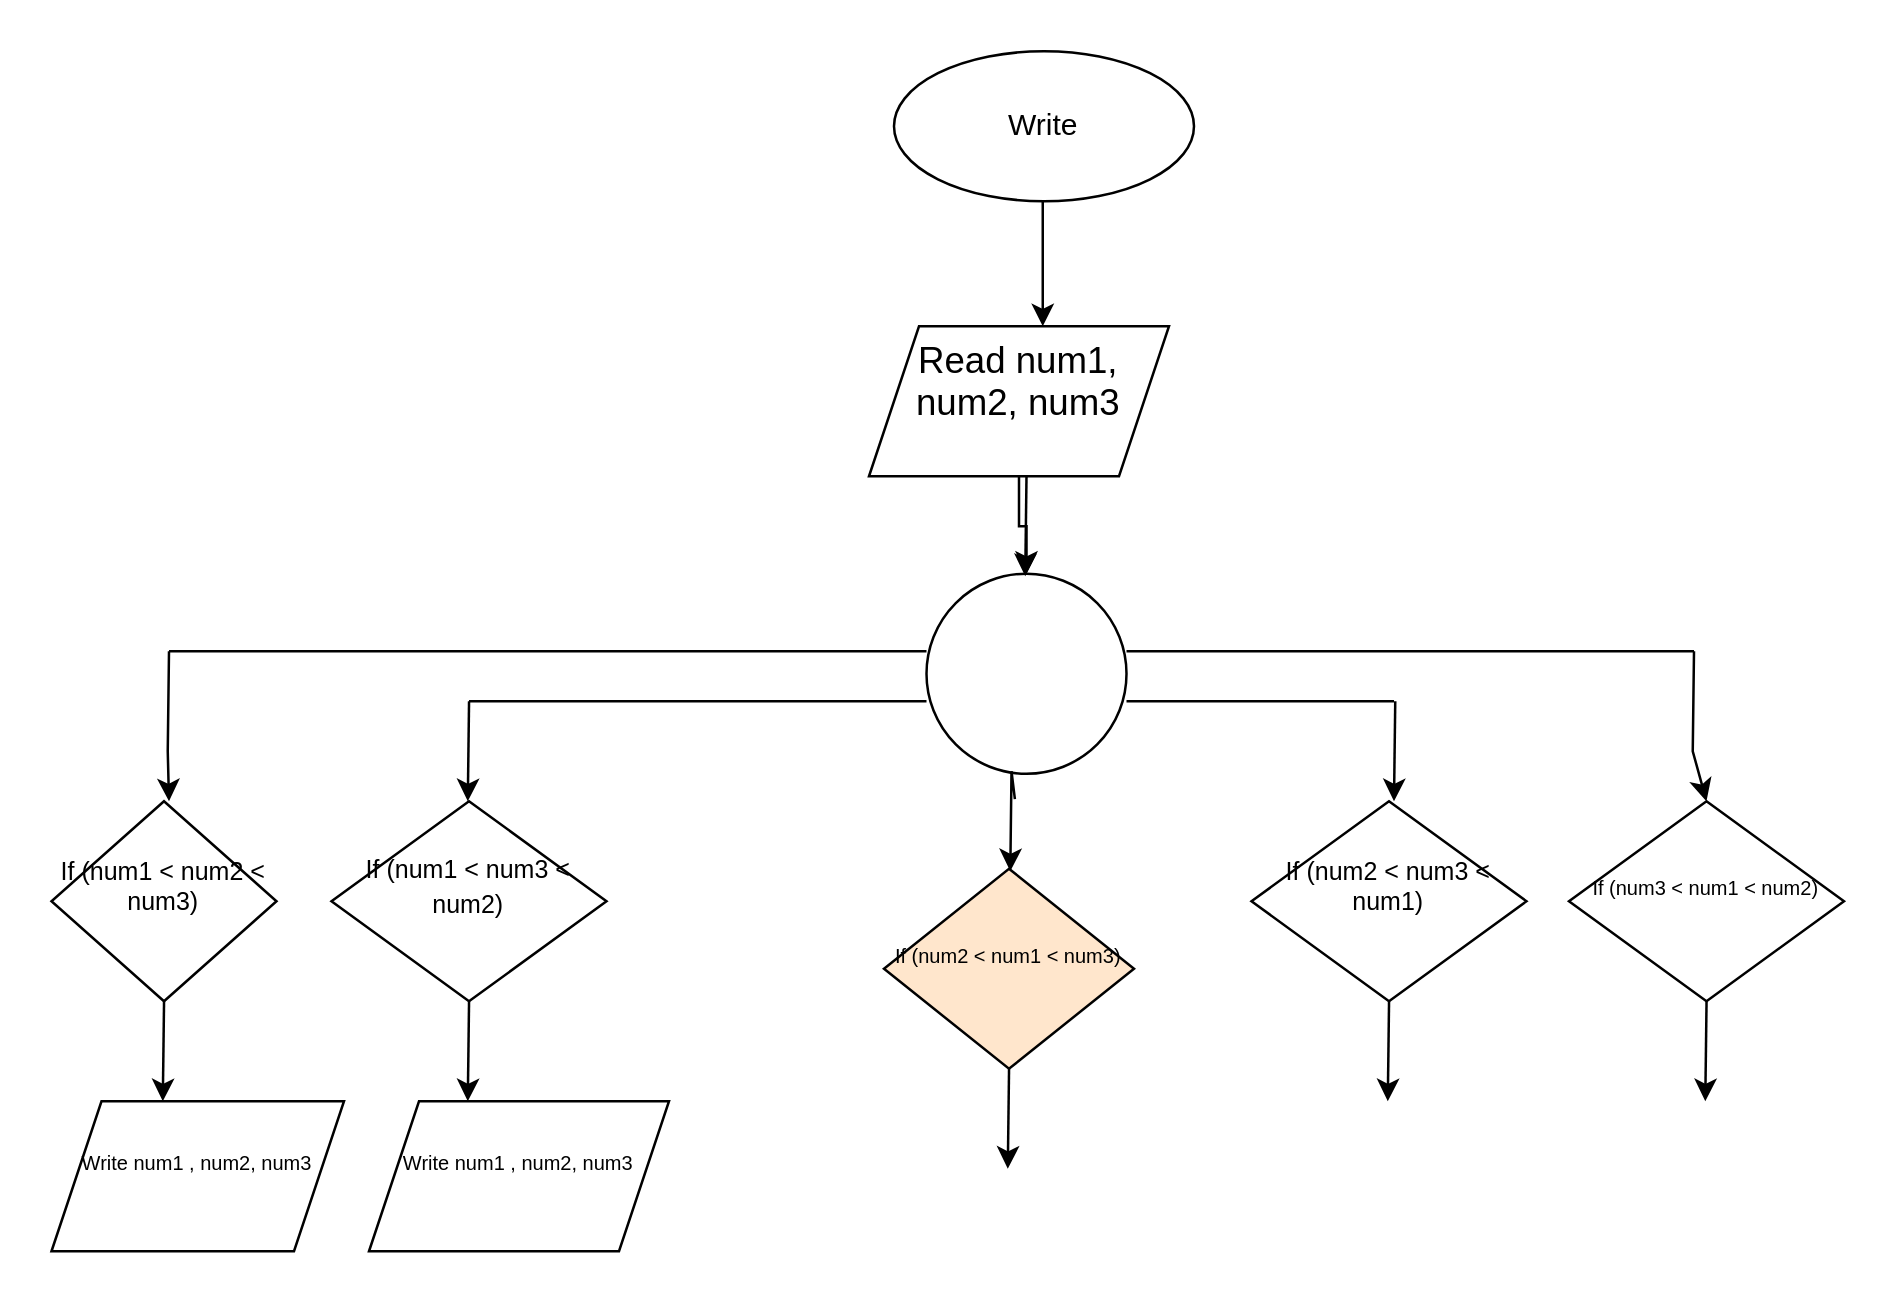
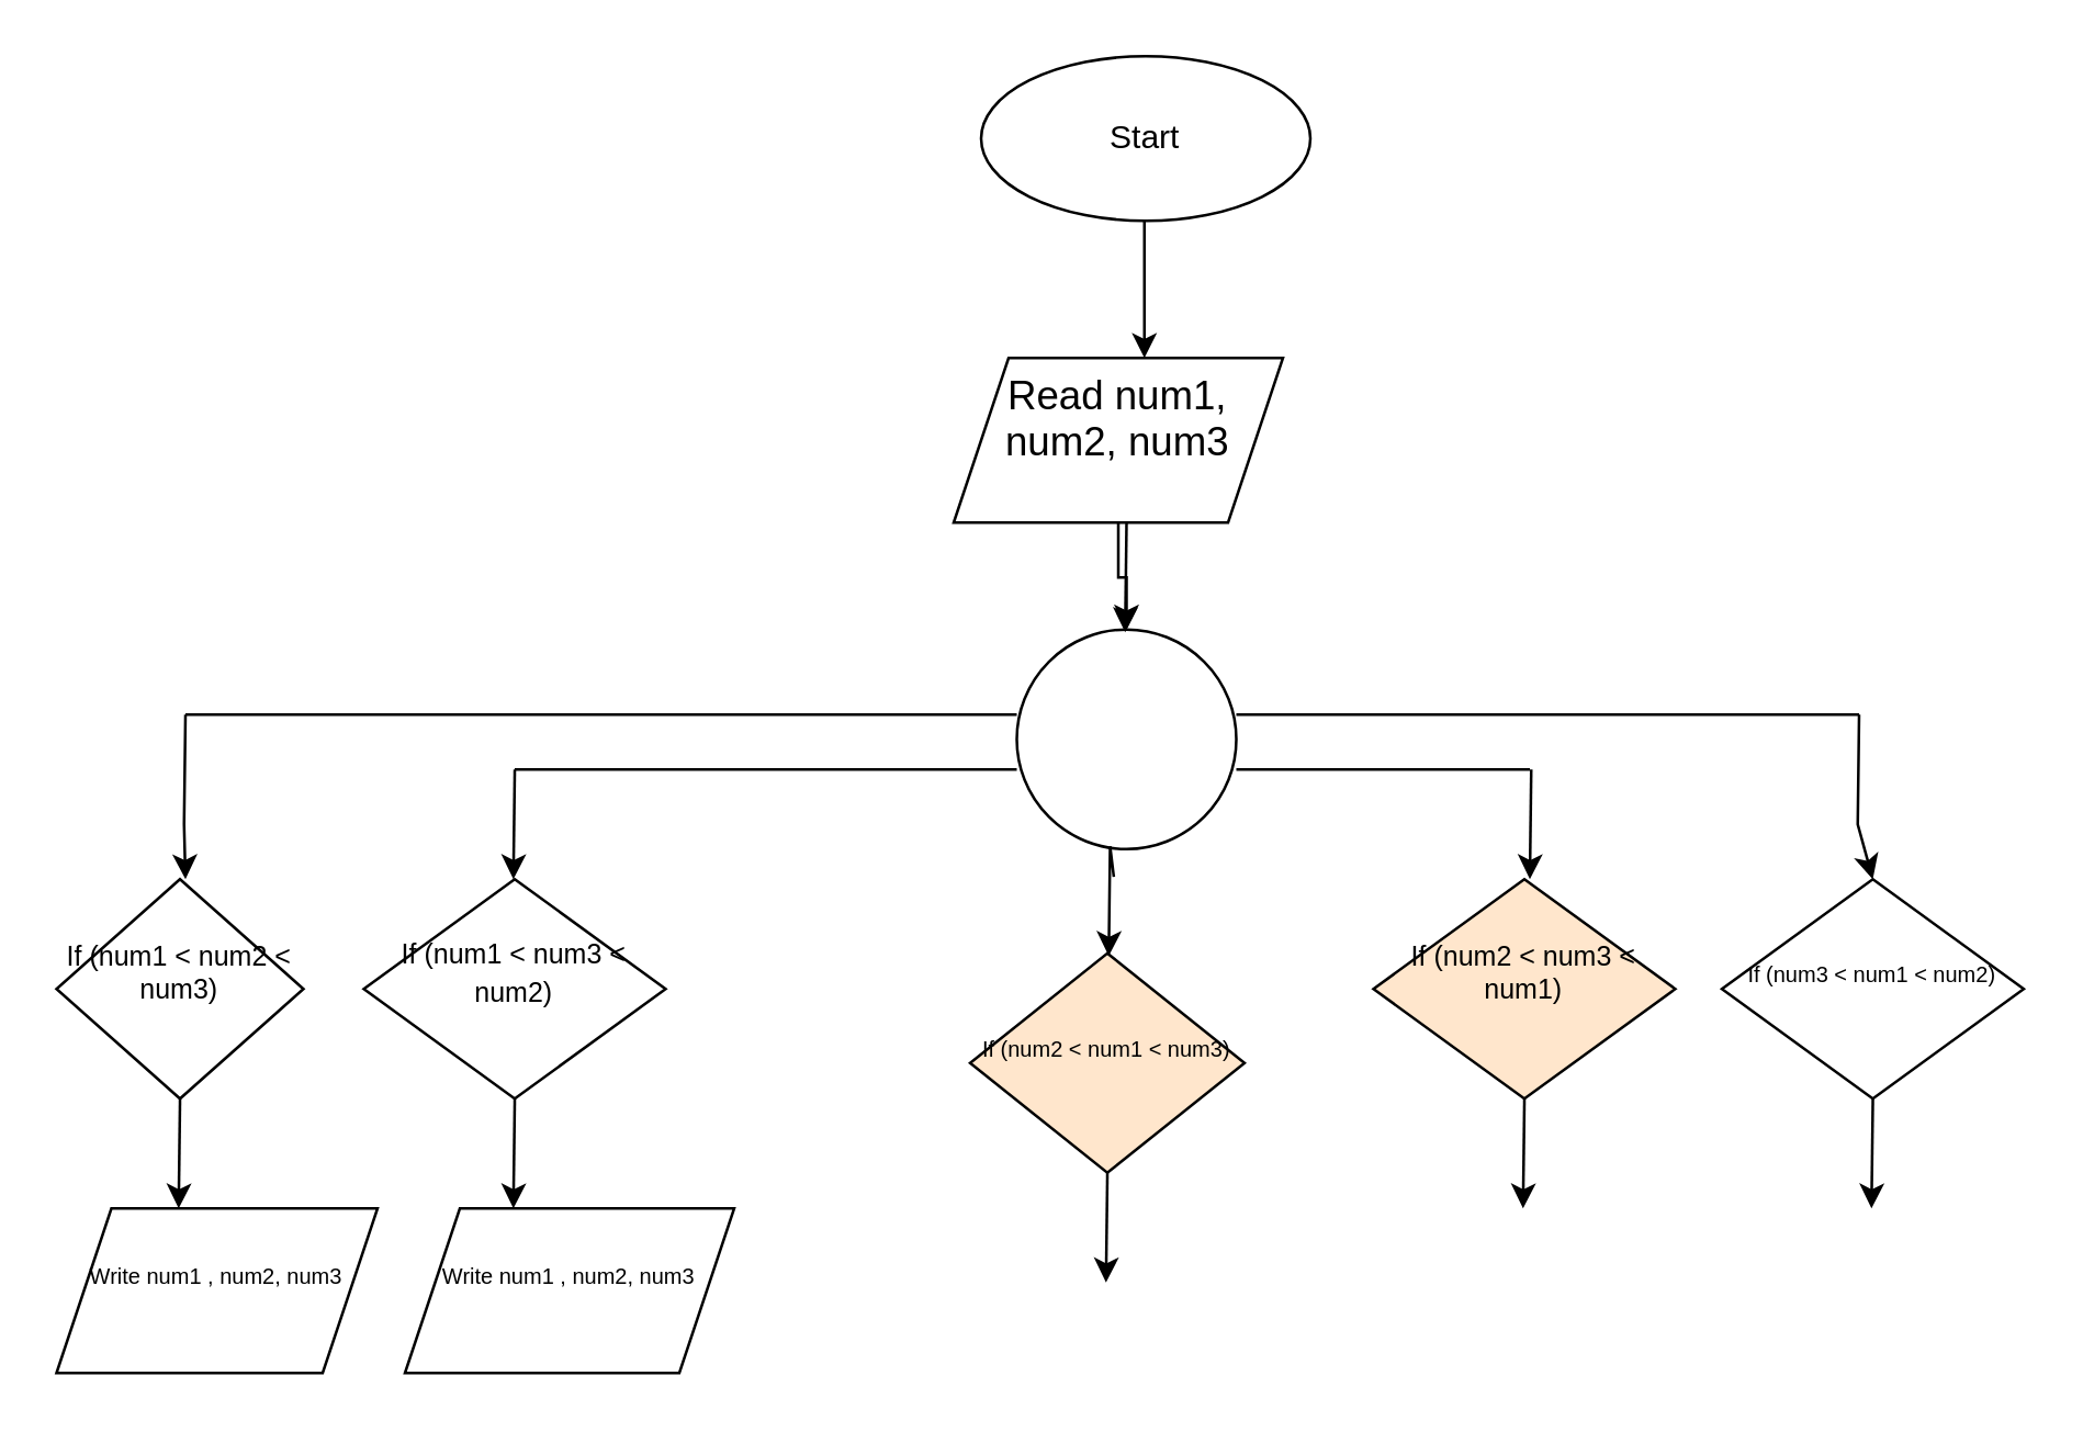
- <mxCell id="2" value="Write" style="ellipse;whiteSpace=wrap;html=1;" vertex="1" parent="1"><mxGeometry x="357" width="120" height="60" as="geometry" y="20" /></mxCell>
+ <mxCell id="2" value="Start" style="ellipse;whiteSpace=wrap;html=1;" vertex="1" parent="1"><mxGeometry x="357" width="120" height="60" as="geometry" y="20" /></mxCell>
- <mxCell id="11" value="&#10;&lt;span style=&quot;font-size: 10px; font-family: &amp;quot;arial&amp;quot;; color: rgb(0, 0, 0); background-color: transparent; font-weight: 400; font-style: normal; font-variant: normal; text-decoration: none; vertical-align: baseline;&quot; id=&quot;docs-internal-guid-40f44d3e-7fff-feab-19c4-ea785816b680&quot;&gt;If (num2 &amp;lt; num3 &amp;lt; num1)&lt;/span&gt;&#10;&#10;" style="rhombus;whiteSpace=wrap;html=1;fontSize=10;" vertex="1" parent="1"><mxGeometry x="500" y="320" width="110" height="80" as="geometry" /></mxCell>
+ <mxCell id="11" value="&#10;&lt;span style=&quot;font-size: 10px; font-family: &amp;quot;arial&amp;quot;; color: rgb(0, 0, 0); background-color: transparent; font-weight: 400; font-style: normal; font-variant: normal; text-decoration: none; vertical-align: baseline;&quot; id=&quot;docs-internal-guid-40f44d3e-7fff-feab-19c4-ea785816b680&quot;&gt;If (num2 &amp;lt; num3 &amp;lt; num1)&lt;/span&gt;&#10;&#10;" style="rhombus;whiteSpace=wrap;html=1;fontSize=10;fillColor=#ffe6cc;" vertex="1" parent="1"><mxGeometry x="500" y="320" width="110" height="80" as="geometry" /></mxCell>
